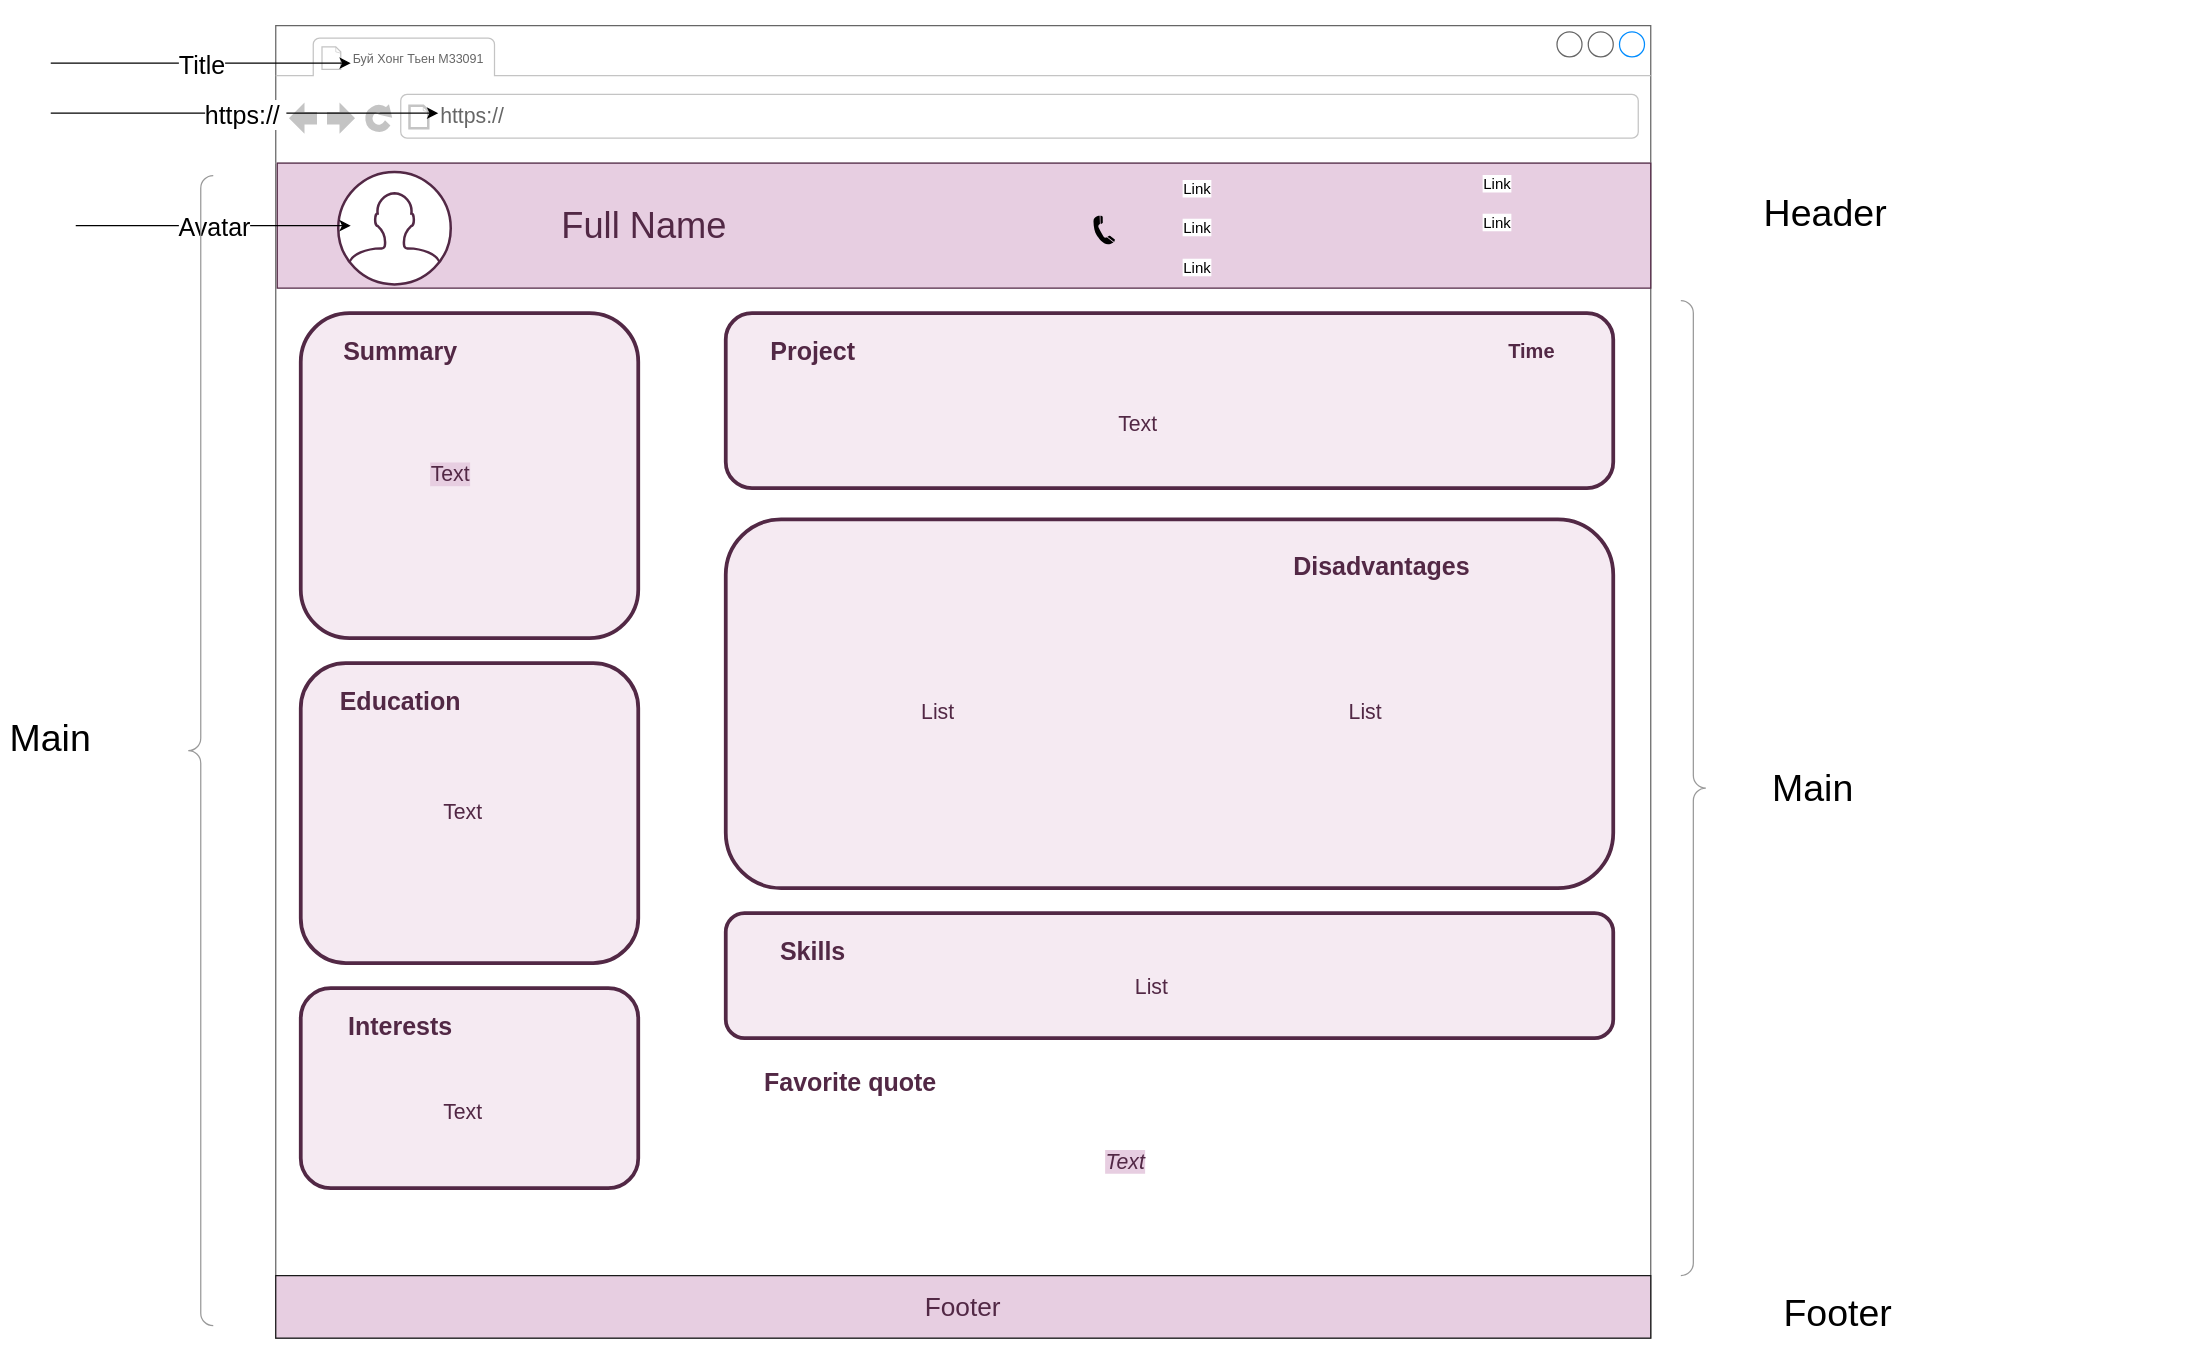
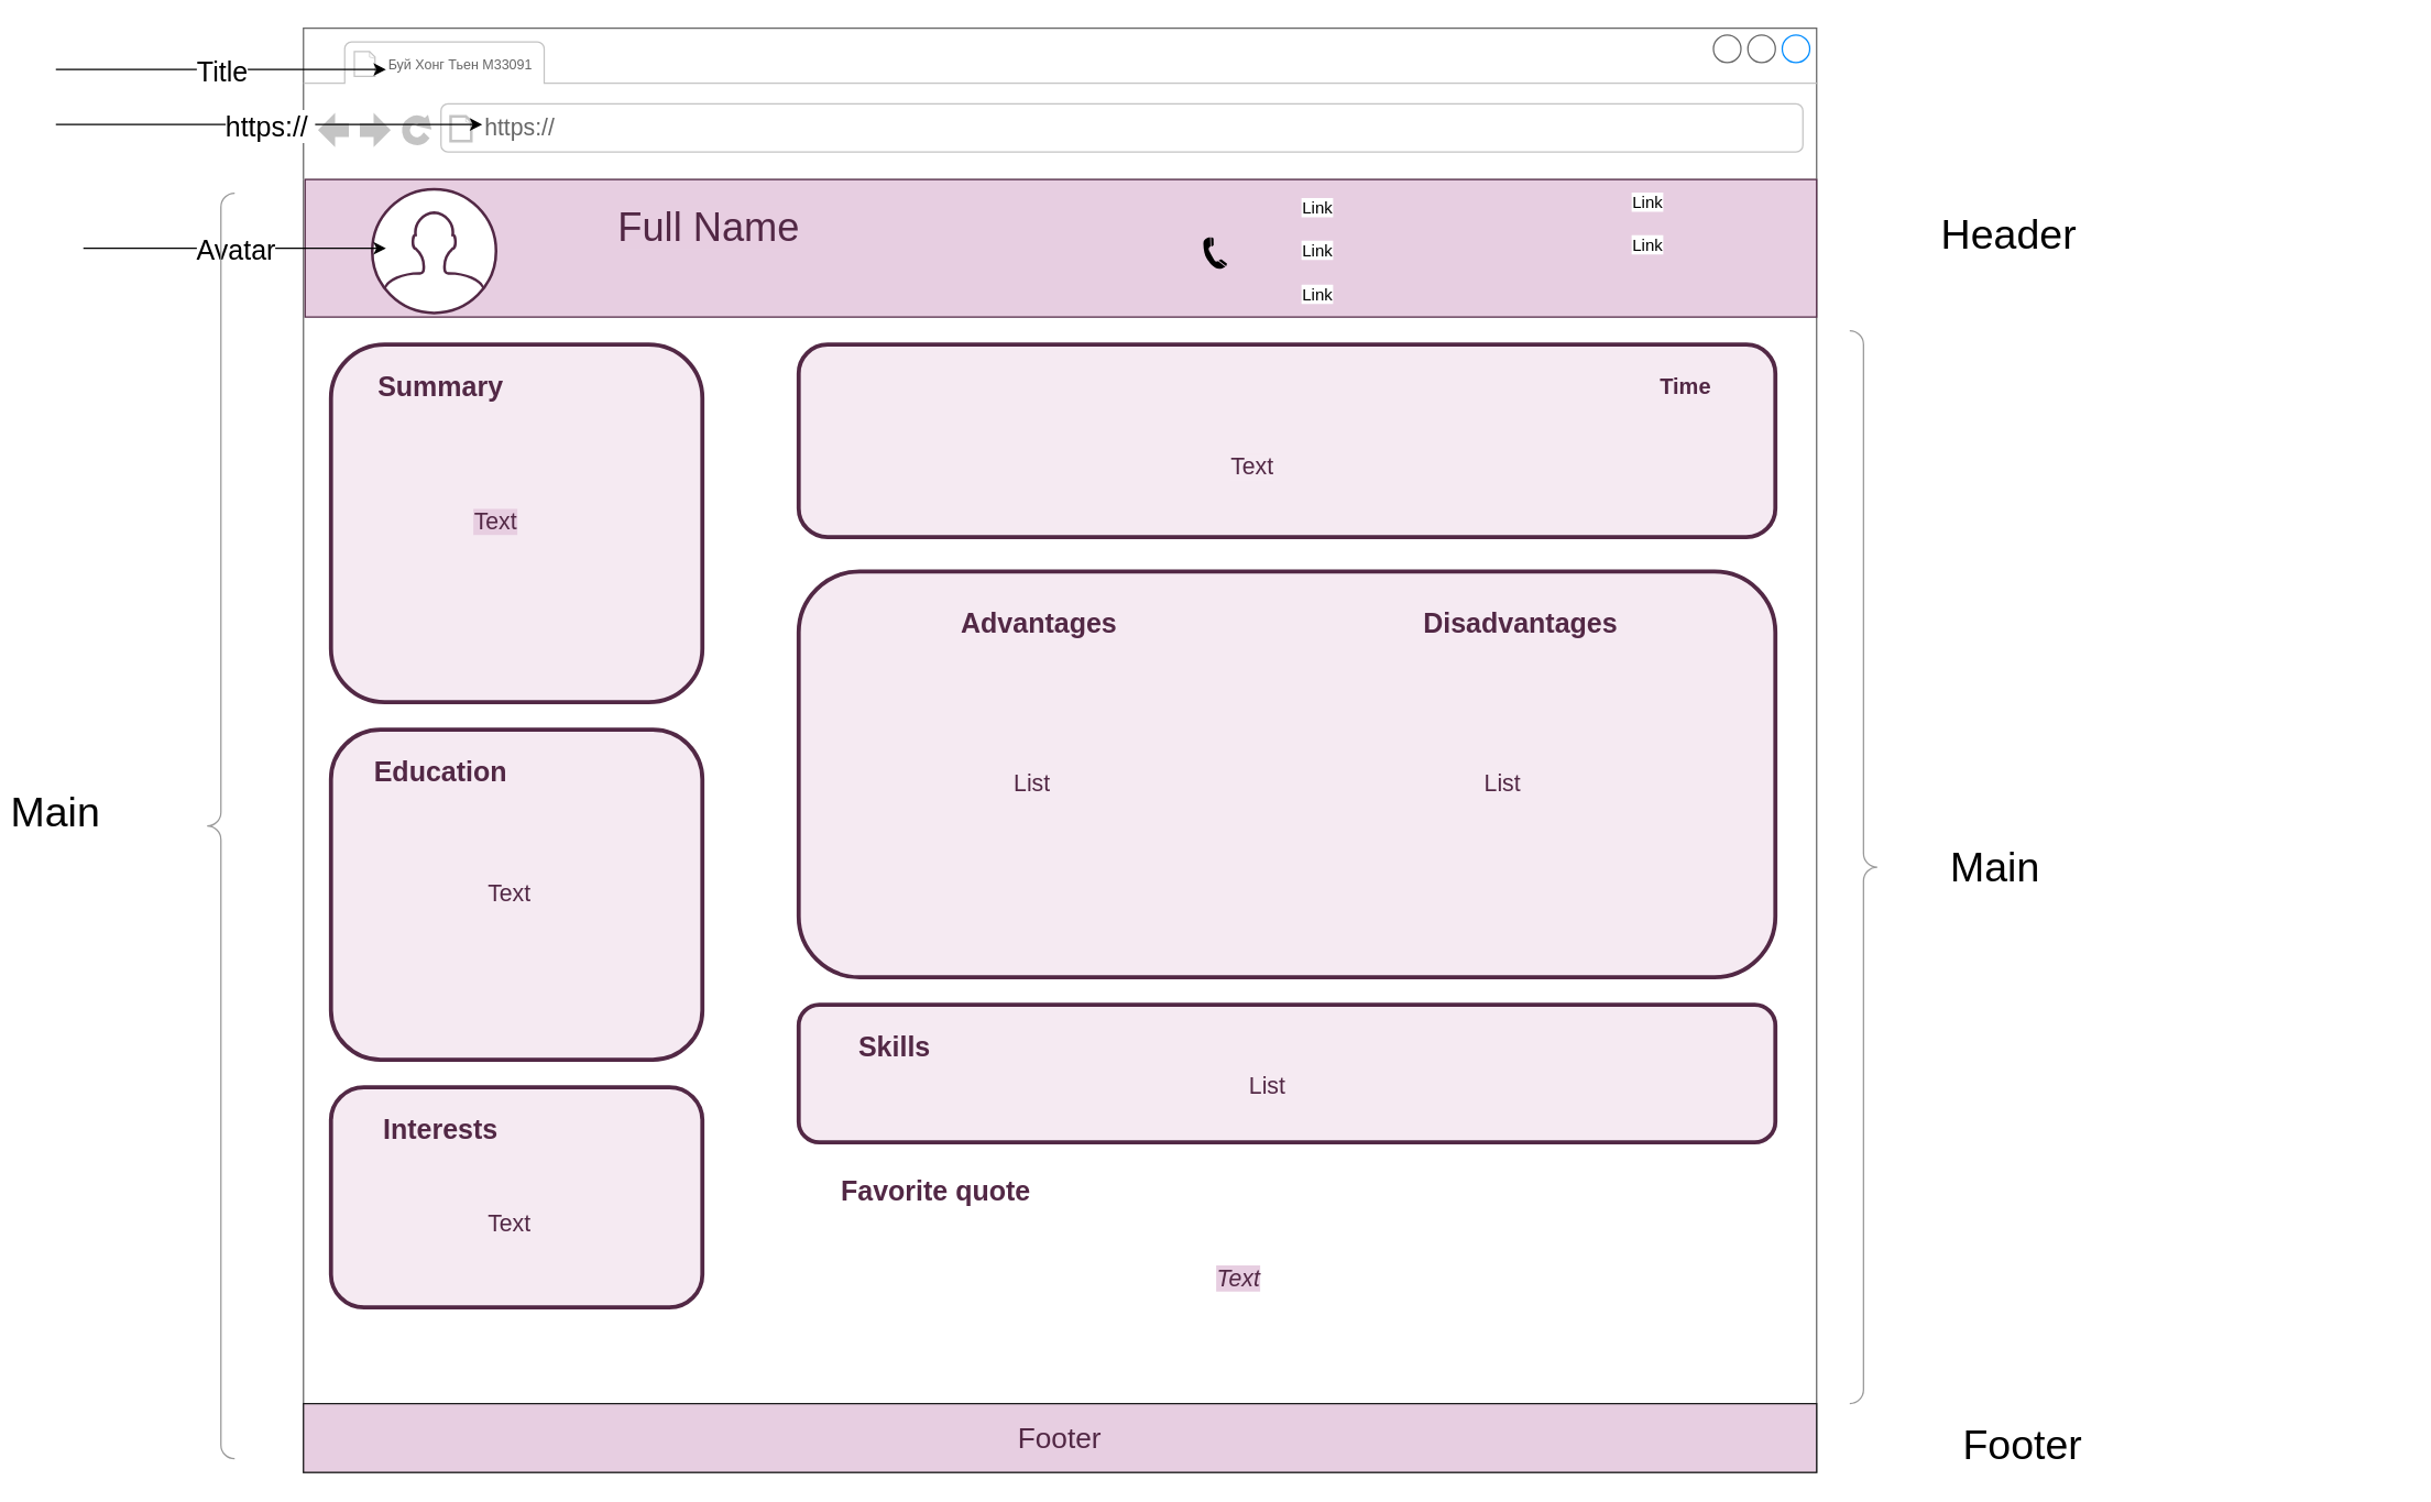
- <mxCell id="7" value="&lt;font style=&quot;font-size: 29px ; background-color: rgb(231 , 206 , 225)&quot; color=&quot;#522845&quot;&gt;Full Name&lt;/font&gt;" style="text;html=1;strokeColor=none;fillColor=none;align=center;verticalAlign=middle;whiteSpace=wrap;rounded=0;" parent="2" vertex="1"><mxGeometry x="160" y="140" width="270" height="40" as="geometry" /></mxCell>
+ <mxCell id="7" value="&lt;font style=&quot;font-size: 29px ; background-color: rgb(231 , 206 , 225)&quot; color=&quot;#522845&quot;&gt;Full Name&lt;/font&gt;" style="text;html=1;strokeColor=none;fillColor=none;align=center;verticalAlign=middle;whiteSpace=wrap;rounded=0;" parent="2" vertex="1"><mxGeometry x="160" y="125" width="270" height="40" as="geometry" /></mxCell>
- <mxCell id="25" value="&lt;font size=&quot;1&quot; color=&quot;#522845&quot;&gt;&lt;b style=&quot;font-size: 20px&quot;&gt;Project&lt;/b&gt;&lt;/font&gt;" style="text;html=1;strokeColor=none;fillColor=none;align=center;verticalAlign=middle;whiteSpace=wrap;rounded=0;" parent="2" vertex="1"><mxGeometry x="390" y="250" width="80" height="20" as="geometry" /></mxCell>
+ <mxCell id="29" value="&lt;div&gt;&lt;span style=&quot;font-size: 20px&quot;&gt;&lt;b&gt;&lt;font color=&quot;#522845&quot;&gt;Advantages&lt;/font&gt;&lt;/b&gt;&lt;/span&gt;&lt;/div&gt;&lt;div&gt;&lt;br&gt;&lt;/div&gt;" style="text;html=1;strokeColor=none;fillColor=none;align=center;verticalAlign=middle;whiteSpace=wrap;rounded=0;" parent="2" vertex="1"><mxGeometry x="480" y="430" width="110" height="20" as="geometry" /></mxCell>
